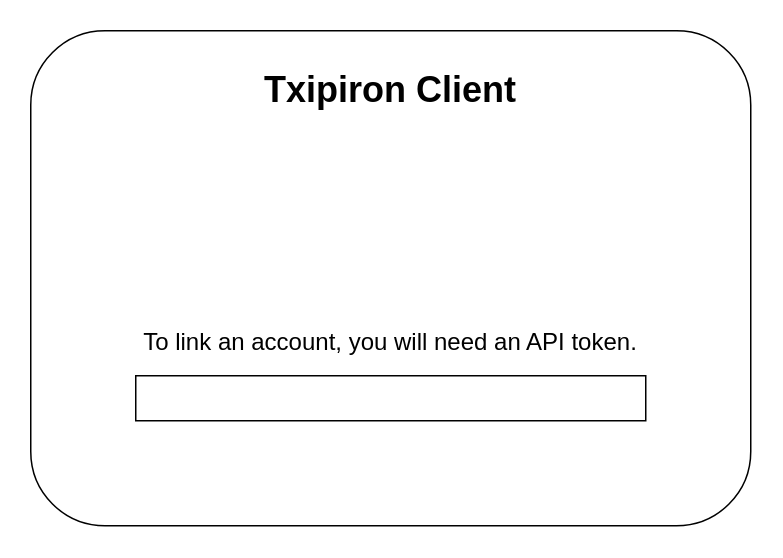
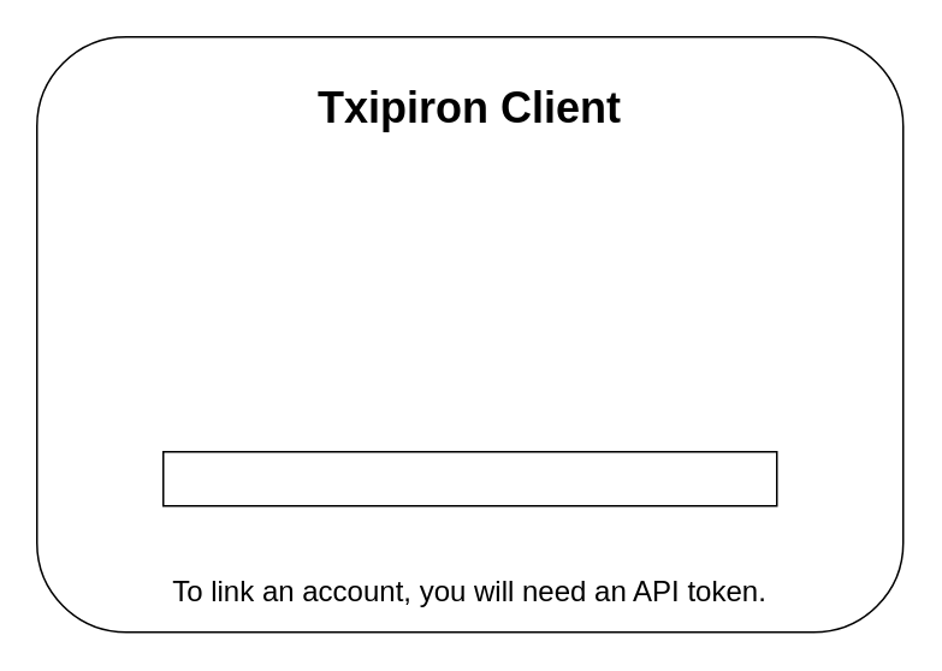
- <mxCell id="5" value="&lt;font style=&quot;font-size: 23px;&quot;&gt;&lt;font style=&quot;font-size: 22px;&quot;&gt;&lt;font style=&quot;font-size: 21px;&quot;&gt;&lt;font style=&quot;font-size: 20px;&quot;&gt;&lt;font style=&quot;font-size: 19px;&quot;&gt;&lt;font style=&quot;font-size: 18px;&quot;&gt;&lt;font style=&quot;font-size: 17px;&quot;&gt;&lt;font style=&quot;font-size: 16px;&quot;&gt;To link an account, you will need an API token.&lt;/font&gt;&lt;/font&gt;&lt;/font&gt;&lt;/font&gt;&lt;/font&gt;&lt;/font&gt;&lt;/font&gt;&lt;/font&gt;" style="text;html=1;strokeColor=none;fillColor=none;align=center;verticalAlign=middle;whiteSpace=wrap;rounded=0;fontSize=24;" vertex="1" parent="1"><mxGeometry x="65" y="210" width="390" height="30" as="geometry" /></mxCell>
+ <mxCell id="5" value="&lt;font style=&quot;font-size: 23px;&quot;&gt;&lt;font style=&quot;font-size: 22px;&quot;&gt;&lt;font style=&quot;font-size: 21px;&quot;&gt;&lt;font style=&quot;font-size: 20px;&quot;&gt;&lt;font style=&quot;font-size: 19px;&quot;&gt;&lt;font style=&quot;font-size: 18px;&quot;&gt;&lt;font style=&quot;font-size: 17px;&quot;&gt;&lt;font style=&quot;font-size: 16px;&quot;&gt;To link an account, you will need an API token.&lt;/font&gt;&lt;/font&gt;&lt;/font&gt;&lt;/font&gt;&lt;/font&gt;&lt;/font&gt;&lt;/font&gt;&lt;/font&gt;" style="text;html=1;strokeColor=none;fillColor=none;align=center;verticalAlign=middle;whiteSpace=wrap;rounded=0;fontSize=24;" vertex="1" parent="1"><mxGeometry x="65" y="310" width="390" height="30" as="geometry" /></mxCell>
